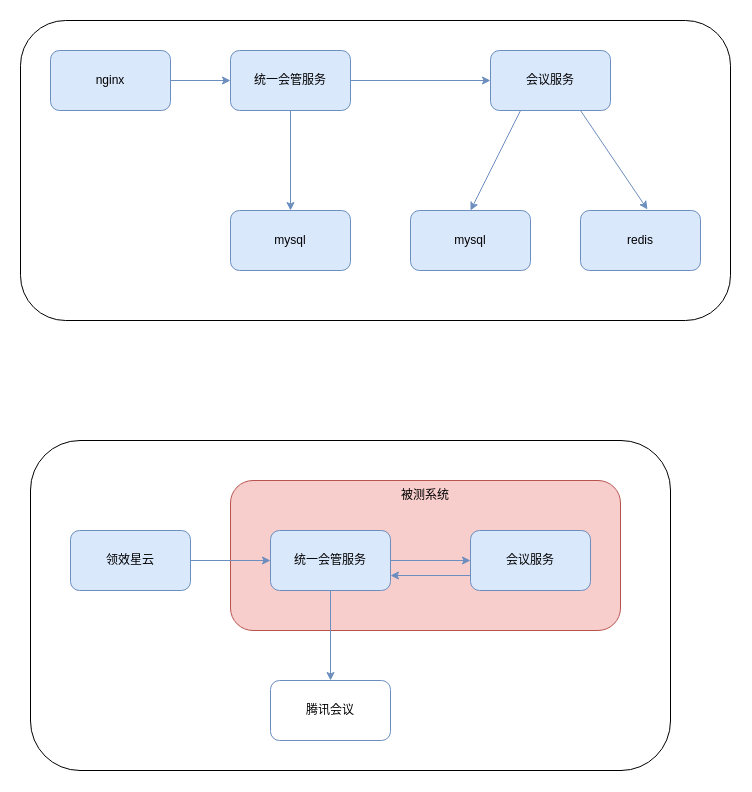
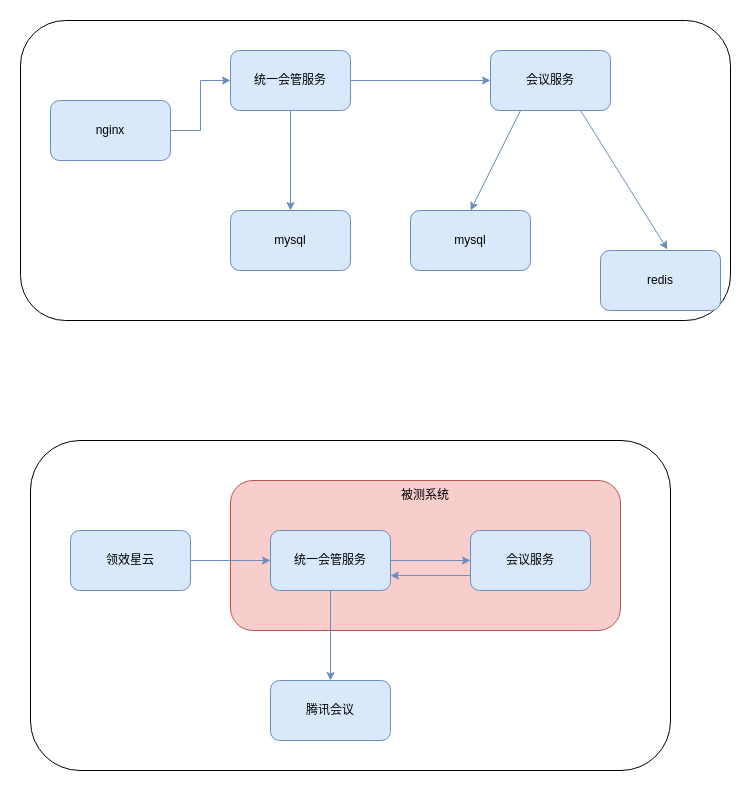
- <mxCell id="6" value="nginx" style="rounded=1;whiteSpace=wrap;html=1;fillColor=#dae8fc;strokeColor=#6c8ebf;" vertex="1" parent="1"><mxGeometry x="50" y="50" width="120" height="60" as="geometry" /></mxCell>
+ <mxCell id="6" value="nginx" style="rounded=1;whiteSpace=wrap;html=1;fillColor=#dae8fc;strokeColor=#6c8ebf;" vertex="1" parent="1"><mxGeometry x="50" y="100" width="120" height="60" as="geometry" /></mxCell>
- <mxCell id="14" value="redis" style="rounded=1;whiteSpace=wrap;html=1;fillColor=#dae8fc;strokeColor=#6c8ebf;" vertex="1" parent="1"><mxGeometry x="580" y="210" width="120" height="60" as="geometry" /></mxCell>
+ <mxCell id="14" value="redis" style="rounded=1;whiteSpace=wrap;html=1;fillColor=#dae8fc;strokeColor=#6c8ebf;" vertex="1" parent="1"><mxGeometry x="600" y="250" width="120" height="60" as="geometry" /></mxCell>
- <mxCell id="23" value="腾讯会议" style="rounded=1;whiteSpace=wrap;html=1;fillColor=#ffffff;strokeColor=#6c8ebf;" vertex="1" parent="1"><mxGeometry x="270" y="680" width="120" height="60" as="geometry" /></mxCell>
+ <mxCell id="23" value="腾讯会议" style="rounded=1;whiteSpace=wrap;html=1;fillColor=#dae8fc;strokeColor=#6c8ebf;" vertex="1" parent="1"><mxGeometry x="270" y="680" width="120" height="60" as="geometry" /></mxCell>
